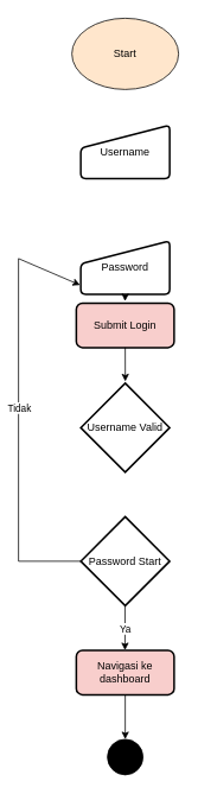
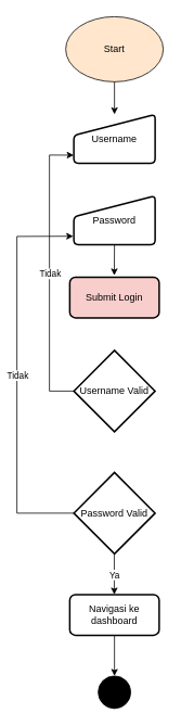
+ <mxCell id="11" value="" style="endArrow=classic;html=1;rounded=0;exitX=0.5;exitY=1;exitDx=0;exitDy=0;" edge="1" parent="1" source="2" target="3"><mxGeometry width="50" height="50" relative="1" as="geometry"><mxPoint x="120" y="190" as="sourcePoint" /><mxPoint x="170" y="140" as="targetPoint" /></mxGeometry></mxCell>
- <mxCell id="4" value="Password" style="html=1;strokeWidth=2;shape=manualInput;whiteSpace=wrap;rounded=1;size=26;arcSize=11;" vertex="1" parent="1"><mxGeometry x="90" y="270" width="100" height="60" as="geometry" /></mxCell>
+ <mxCell id="4" value="Password" style="html=1;strokeWidth=2;shape=manualInput;whiteSpace=wrap;rounded=1;size=26;arcSize=11;" vertex="1" parent="1"><mxGeometry x="90" y="240" width="100" height="60" as="geometry" /></mxCell>
+ <mxCell id="13" value="" style="endArrow=classic;html=1;rounded=0;exitX=0;exitY=0.5;exitDx=0;exitDy=0;exitPerimeter=0;entryX=-0.001;entryY=0.836;entryDx=0;entryDy=0;entryPerimeter=0;" edge="1" parent="1" source="6" target="3"><mxGeometry relative="1" as="geometry"><mxPoint x="100" y="530" as="sourcePoint" /><mxPoint x="70" y="240" as="targetPoint" /><Array as="points"><mxPoint x="60" y="480" /><mxPoint x="60" y="190" /></Array></mxGeometry></mxCell>
+ <mxCell id="14" value="Tidak" style="edgeLabel;resizable=0;html=1;align=center;verticalAlign=middle;fillColor=#000000;" connectable="0" vertex="1" parent="13"><mxGeometry relative="1" as="geometry" /></mxCell>
- <mxCell id="12" value="" style="endArrow=classic;html=1;rounded=0;exitX=0.5;exitY=1;exitDx=0;exitDy=0;entryX=0.501;entryY=-0.02;entryDx=0;entryDy=0;entryPerimeter=0;" edge="1" parent="1" source="5" target="6"><mxGeometry width="50" height="50" relative="1" as="geometry"><mxPoint x="120" y="450" as="sourcePoint" /><mxPoint x="170" y="400" as="targetPoint" /></mxGeometry></mxCell>
- <mxCell id="7" value="Password Start" style="strokeWidth=2;html=1;shape=mxgraph.flowchart.decision;whiteSpace=wrap;" vertex="1" parent="1"><mxGeometry x="90" y="580" width="100" height="100" as="geometry" /></mxCell>
+ <mxCell id="7" value="Password Valid" style="strokeWidth=2;html=1;shape=mxgraph.flowchart.decision;whiteSpace=wrap;" vertex="1" parent="1"><mxGeometry x="90" y="580" width="100" height="100" as="geometry" /></mxCell>
- <mxCell id="8" value="Navigasi ke dashboard" style="rounded=1;whiteSpace=wrap;html=1;absoluteArcSize=1;arcSize=14;strokeWidth=2;fillColor=#f8cecc;" vertex="1" parent="1"><mxGeometry x="85" y="730" width="110" height="50" as="geometry" /></mxCell>
+ <mxCell id="8" value="Navigasi ke dashboard" style="rounded=1;whiteSpace=wrap;html=1;absoluteArcSize=1;arcSize=14;strokeWidth=2;" vertex="1" parent="1"><mxGeometry x="85" y="730" width="110" height="50" as="geometry" /></mxCell>
